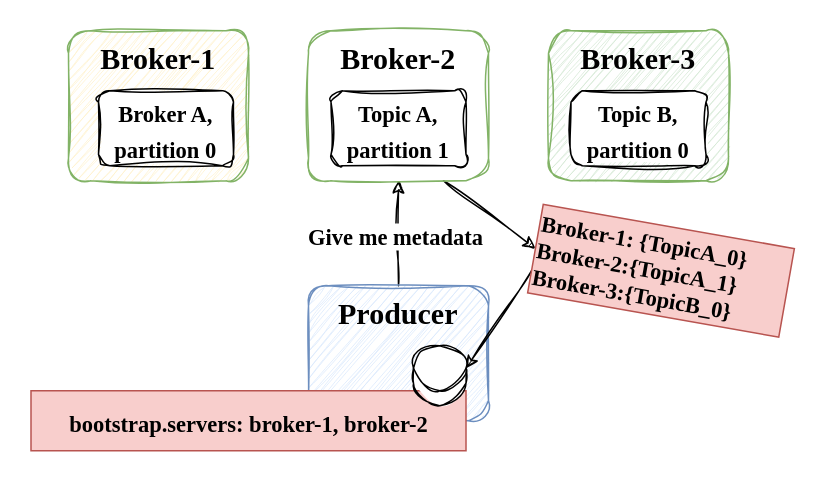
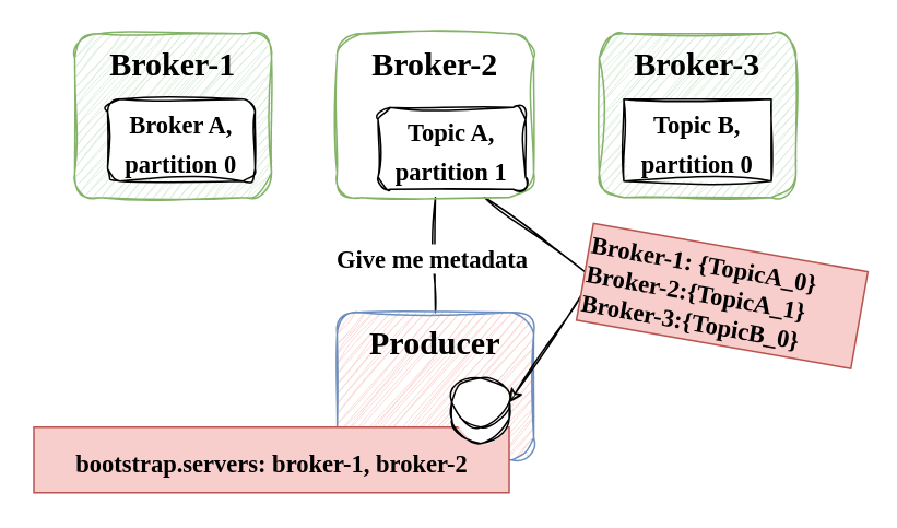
- <mxCell id="5" value="&lt;b&gt;Broker-1&lt;br&gt;&lt;br&gt;&lt;/b&gt;" style="rounded=1;whiteSpace=wrap;html=1;sketch=1;hachureGap=4;jiggle=2;curveFitting=1;fontFamily=Architects Daughter;fontSource=https%3A%2F%2Ffonts.googleapis.com%2Fcss%3Ffamily%3DArchitects%2BDaughter;fontSize=20;fillColor=#fff2cc;strokeColor=#82b366;verticalAlign=top;" vertex="1" parent="1"><mxGeometry x="45" y="20" width="120" height="100" as="geometry" /></mxCell>
+ <mxCell id="5" value="&lt;b&gt;Broker-1&lt;br&gt;&lt;br&gt;&lt;/b&gt;" style="rounded=1;whiteSpace=wrap;html=1;sketch=1;hachureGap=4;jiggle=2;curveFitting=1;fontFamily=Architects Daughter;fontSource=https%3A%2F%2Ffonts.googleapis.com%2Fcss%3Ffamily%3DArchitects%2BDaughter;fontSize=20;fillColor=#d5e8d4;strokeColor=#82b366;verticalAlign=top;" vertex="1" parent="1"><mxGeometry x="45" y="20" width="120" height="100" as="geometry" /></mxCell>
- <mxCell id="11" value="&lt;font style=&quot;font-size: 15px;&quot;&gt;Topic A,&lt;br&gt;partition 1&lt;/font&gt;" style="rounded=1;whiteSpace=wrap;html=1;sketch=1;hachureGap=4;jiggle=2;curveFitting=1;fontFamily=Architects Daughter;fontSource=https%3A%2F%2Ffonts.googleapis.com%2Fcss%3Ffamily%3DArchitects%2BDaughter;fontSize=20;fontStyle=1" vertex="1" parent="1"><mxGeometry x="220" y="60" width="90" height="50" as="geometry" /></mxCell>
+ <mxCell id="11" value="&lt;font style=&quot;font-size: 15px;&quot;&gt;Topic A,&lt;br&gt;partition 1&lt;/font&gt;" style="rounded=1;whiteSpace=wrap;html=1;sketch=1;hachureGap=4;jiggle=2;curveFitting=1;fontFamily=Architects Daughter;fontSource=https%3A%2F%2Ffonts.googleapis.com%2Fcss%3Ffamily%3DArchitects%2BDaughter;fontSize=20;fontStyle=1" vertex="1" parent="1"><mxGeometry x="230" y="65" width="90" height="50" as="geometry" /></mxCell>
- <mxCell id="12" value="&lt;font style=&quot;font-size: 15px;&quot;&gt;Topic B,&lt;br&gt;partition 0&lt;/font&gt;" style="rounded=1;whiteSpace=wrap;html=1;sketch=1;hachureGap=4;jiggle=2;curveFitting=1;fontFamily=Architects Daughter;fontSource=https%3A%2F%2Ffonts.googleapis.com%2Fcss%3Ffamily%3DArchitects%2BDaughter;fontSize=20;fontStyle=1" vertex="1" parent="1"><mxGeometry x="380" y="60" width="90" height="50" as="geometry" /></mxCell>
+ <mxCell id="12" value="&lt;font style=&quot;font-size: 15px;&quot;&gt;Topic B,&lt;br&gt;partition 0&lt;/font&gt;" style="whiteSpace=wrap;html=1;sketch=1;hachureGap=4;jiggle=2;curveFitting=1;fontFamily=Architects Daughter;fontSource=https%3A%2F%2Ffonts.googleapis.com%2Fcss%3Ffamily%3DArchitects%2BDaughter;fontSize=20;fontStyle=1;rounded=0;" vertex="1" parent="1"><mxGeometry x="380" y="60" width="90" height="50" as="geometry" /></mxCell>
- <mxCell id="2" style="edgeStyle=orthogonalEdgeStyle;rounded=0;sketch=1;hachureGap=4;jiggle=2;curveFitting=1;orthogonalLoop=1;jettySize=auto;html=1;exitX=0.5;exitY=0;exitDx=0;exitDy=0;entryX=0.5;entryY=1;entryDx=0;entryDy=0;fontFamily=Architects Daughter;fontSource=https%3A%2F%2Ffonts.googleapis.com%2Fcss%3Ffamily%3DArchitects%2BDaughter;fontSize=16;" edge="1" parent="1" source="4" target="7"><mxGeometry relative="1" as="geometry" /></mxCell>
+ <mxCell id="2" style="edgeStyle=orthogonalEdgeStyle;rounded=0;sketch=1;hachureGap=4;jiggle=2;curveFitting=1;orthogonalLoop=1;jettySize=auto;html=1;exitX=0.5;exitY=0;exitDx=0;exitDy=0;entryX=0.5;entryY=1;entryDx=0;entryDy=0;fontFamily=Architects Daughter;fontSource=https%3A%2F%2Ffonts.googleapis.com%2Fcss%3Ffamily%3DArchitects%2BDaughter;fontSize=16;endArrow=none;" edge="1" parent="1" source="4" target="7"><mxGeometry relative="1" as="geometry" /></mxCell>
- <mxCell id="6" style="rounded=0;sketch=1;hachureGap=4;jiggle=2;curveFitting=1;orthogonalLoop=1;jettySize=auto;html=1;exitX=0.75;exitY=1;exitDx=0;exitDy=0;entryX=0;entryY=0.5;entryDx=0;entryDy=0;fontFamily=Architects Daughter;fontSource=https%3A%2F%2Ffonts.googleapis.com%2Fcss%3Ffamily%3DArchitects%2BDaughter;fontSize=16;" edge="1" parent="1" source="7" target="14"><mxGeometry relative="1" as="geometry" /></mxCell>
+ <mxCell id="6" style="rounded=0;sketch=1;hachureGap=4;jiggle=2;curveFitting=1;orthogonalLoop=1;jettySize=auto;html=1;exitX=0.75;exitY=1;exitDx=0;exitDy=0;entryX=0;entryY=0.5;entryDx=0;entryDy=0;fontFamily=Architects Daughter;fontSource=https%3A%2F%2Ffonts.googleapis.com%2Fcss%3Ffamily%3DArchitects%2BDaughter;fontSize=16;endArrow=none;" edge="1" parent="1" source="7" target="14"><mxGeometry relative="1" as="geometry" /></mxCell>
- <mxCell id="4" value="&lt;b&gt;Producer&lt;/b&gt;" style="rounded=1;whiteSpace=wrap;html=1;sketch=1;hachureGap=4;jiggle=2;curveFitting=1;fontFamily=Architects Daughter;fontSource=https%3A%2F%2Ffonts.googleapis.com%2Fcss%3Ffamily%3DArchitects%2BDaughter;fontSize=20;fillColor=#dae8fc;strokeColor=#6c8ebf;verticalAlign=top;" vertex="1" parent="1"><mxGeometry x="205" y="190" width="120" height="90" as="geometry" /></mxCell>
+ <mxCell id="4" value="&lt;b&gt;Producer&lt;/b&gt;" style="rounded=1;whiteSpace=wrap;html=1;sketch=1;hachureGap=4;jiggle=2;curveFitting=1;fontFamily=Architects Daughter;fontSource=https%3A%2F%2Ffonts.googleapis.com%2Fcss%3Ffamily%3DArchitects%2BDaughter;fontSize=20;fillColor=#f8cecc;strokeColor=#6c8ebf;verticalAlign=top;" vertex="1" parent="1"><mxGeometry x="205" y="190" width="120" height="90" as="geometry" /></mxCell>
